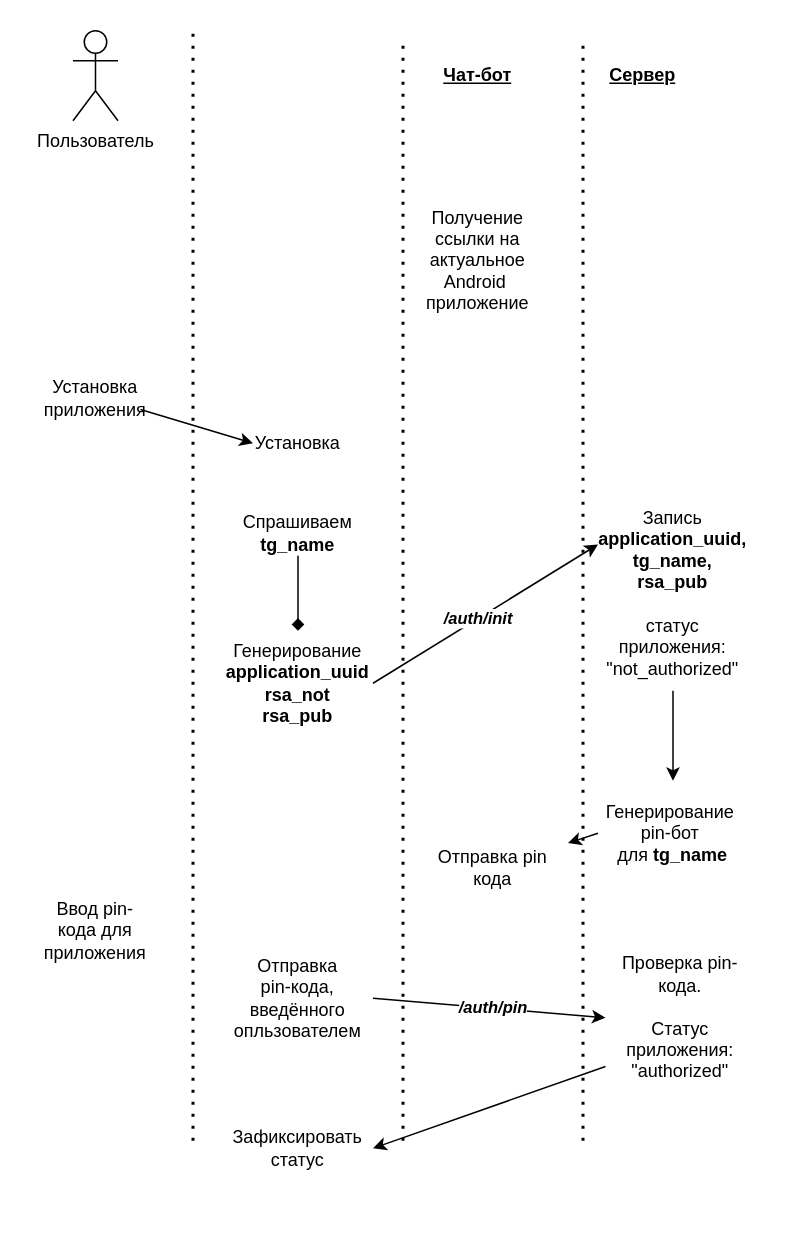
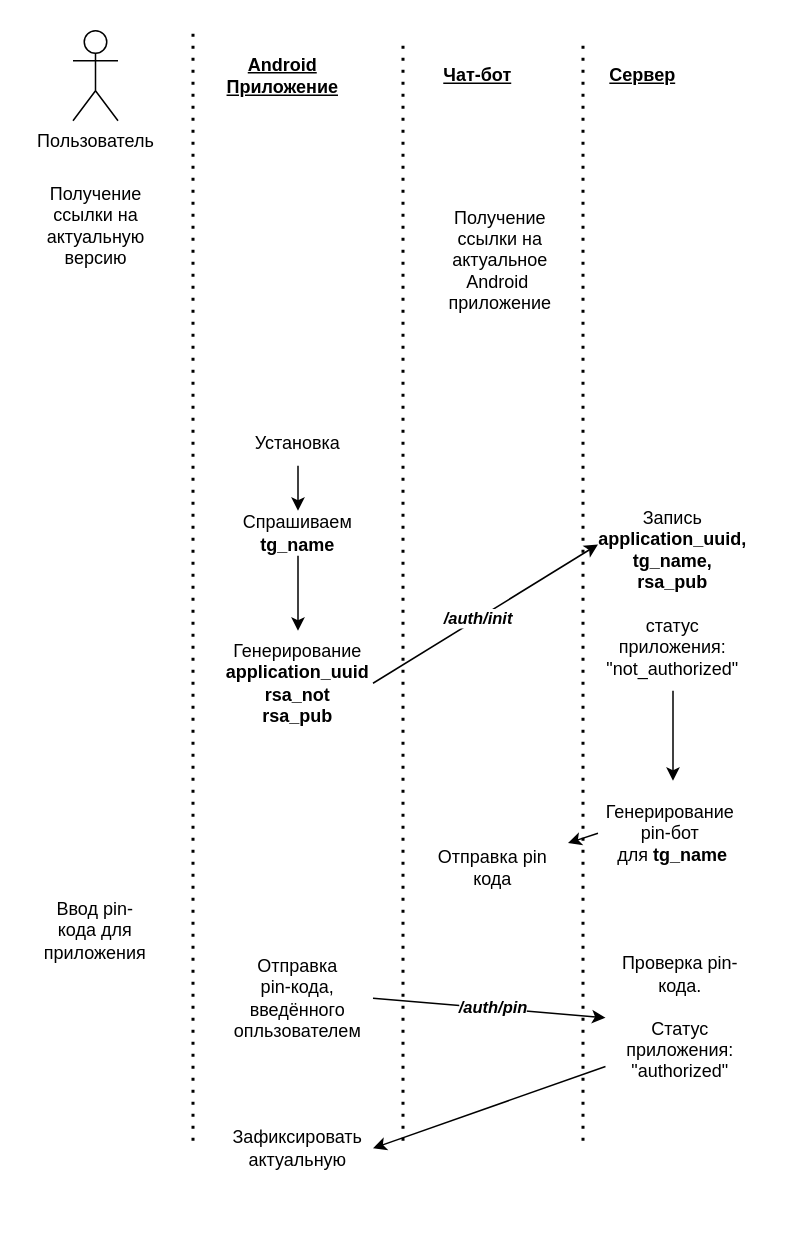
+ <mxCell id="3" value="&lt;b&gt;&lt;u&gt;Android&lt;br&gt;Приложение&lt;/u&gt;&lt;/b&gt;" style="text;html=1;strokeColor=none;fillColor=none;align=center;verticalAlign=middle;whiteSpace=wrap;rounded=0;" vertex="1" parent="1"><mxGeometry x="158" y="35" width="60" height="30" as="geometry" /></mxCell>
+ <mxCell id="6" value="Получение ссылки на актуальную версию" style="text;html=1;strokeColor=none;fillColor=none;align=center;verticalAlign=middle;whiteSpace=wrap;rounded=0;" vertex="1" parent="1"><mxGeometry x="20.5" y="120" width="85" height="60" as="geometry" /></mxCell>
- <mxCell id="7" value="Получение ссылки на актуальное Android&amp;nbsp;&lt;br&gt;приложение" style="text;html=1;strokeColor=none;fillColor=none;align=center;verticalAlign=middle;whiteSpace=wrap;rounded=0;" vertex="1" parent="1"><mxGeometry x="288" y="130" width="60" height="85" as="geometry" /></mxCell>
+ <mxCell id="7" value="Получение ссылки на актуальное Android&amp;nbsp;&lt;br&gt;приложение" style="text;html=1;strokeColor=none;fillColor=none;align=center;verticalAlign=middle;whiteSpace=wrap;rounded=0;" vertex="1" parent="1"><mxGeometry x="303" y="130" width="60" height="85" as="geometry" /></mxCell>
- <mxCell id="8" value="Установка приложения" style="text;html=1;strokeColor=none;fillColor=none;align=center;verticalAlign=middle;whiteSpace=wrap;rounded=0;" vertex="1" parent="1"><mxGeometry x="33" y="250" width="60" height="30" as="geometry" /></mxCell>
- <mxCell id="14" value="" style="endArrow=classic;html=1;rounded=0;exitX=1;exitY=0.75;exitDx=0;exitDy=0;entryX=0;entryY=0.5;entryDx=0;entryDy=0;" edge="1" parent="1" source="8" target="13"><mxGeometry width="50" height="50" relative="1" as="geometry"><mxPoint x="288" y="370" as="sourcePoint" /><mxPoint x="338" y="320" as="targetPoint" /></mxGeometry></mxCell>
+ <mxCell id="17" value="" style="edgeStyle=orthogonalEdgeStyle;rounded=0;orthogonalLoop=1;jettySize=auto;html=1;exitX=0.5;exitY=1;exitDx=0;exitDy=0;entryX=0.5;entryY=0;entryDx=0;entryDy=0;" edge="1" parent="1" source="13" target="18"><mxGeometry relative="1" as="geometry"><mxPoint x="198" y="310" as="sourcePoint" /><mxPoint x="198" y="420" as="targetPoint" /></mxGeometry></mxCell>
- <mxCell id="12" style="edgeStyle=orthogonalEdgeStyle;rounded=0;orthogonalLoop=1;jettySize=auto;html=1;exitX=0.5;exitY=1;exitDx=0;exitDy=0;entryX=0.5;entryY=0;entryDx=0;entryDy=0;endArrow=diamond;" edge="1" parent="1" source="18" target="15"><mxGeometry relative="1" as="geometry" /></mxCell>
+ <mxCell id="12" style="edgeStyle=orthogonalEdgeStyle;rounded=0;orthogonalLoop=1;jettySize=auto;html=1;exitX=0.5;exitY=1;exitDx=0;exitDy=0;entryX=0.5;entryY=0;entryDx=0;entryDy=0;" edge="1" parent="1" source="18" target="15"><mxGeometry relative="1" as="geometry" /></mxCell>
- <mxCell id="28" value="Зафиксировать&lt;br&gt;статус" style="text;html=1;strokeColor=none;fillColor=none;align=center;verticalAlign=middle;whiteSpace=wrap;rounded=0;" vertex="1" parent="1"><mxGeometry x="148" y="730" width="100" height="70" as="geometry" /></mxCell>
+ <mxCell id="28" value="Зафиксировать&lt;br&gt;актуальную" style="text;html=1;strokeColor=none;fillColor=none;align=center;verticalAlign=middle;whiteSpace=wrap;rounded=0;" vertex="1" parent="1"><mxGeometry x="148" y="730" width="100" height="70" as="geometry" /></mxCell>
